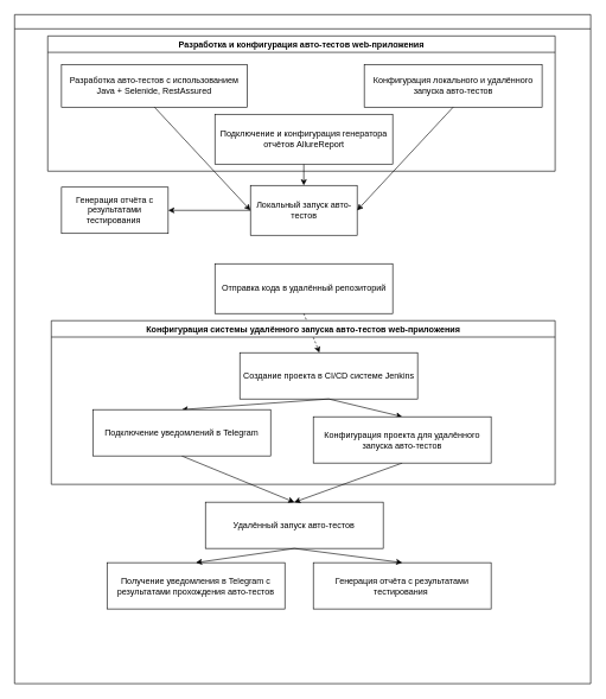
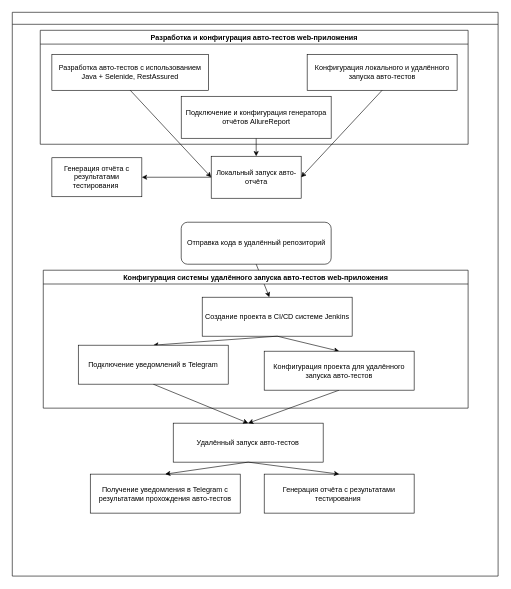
- <mxCell id="4" value="Локальный запуск авто-тестов" style="rounded=0;whiteSpace=wrap;html=1;" vertex="1" parent="2"><mxGeometry x="331.64" y="240" width="150" height="70" as="geometry" /></mxCell>
+ <mxCell id="4" value="Локальный запуск авто-отчёта" style="rounded=0;whiteSpace=wrap;html=1;" vertex="1" parent="2"><mxGeometry x="331.64" y="240" width="150" height="70" as="geometry" /></mxCell>
- <mxCell id="10" value="Отправка кода в удалённый репозиторий" style="rounded=0;whiteSpace=wrap;html=1;" vertex="1" parent="2"><mxGeometry x="281.65" y="350" width="250" height="70" as="geometry" /></mxCell>
+ <mxCell id="10" value="Отправка кода в удалённый репозиторий" style="whiteSpace=wrap;html=1;rounded=1;" vertex="1" parent="2"><mxGeometry x="281.65" y="350" width="250" height="70" as="geometry" /></mxCell>
- <mxCell id="12" value="" style="endArrow=classic;html=1;rounded=0;exitX=0.5;exitY=1;exitDx=0;exitDy=0;dashed=1;" edge="1" parent="2" source="10" target="11"><mxGeometry width="50" height="50" relative="1" as="geometry"><mxPoint x="350" y="325" as="sourcePoint" /><mxPoint x="400" y="275" as="targetPoint" /></mxGeometry></mxCell>
+ <mxCell id="12" value="" style="endArrow=classic;html=1;rounded=0;exitX=0.5;exitY=1;exitDx=0;exitDy=0;" edge="1" parent="2" source="10" target="11"><mxGeometry width="50" height="50" relative="1" as="geometry"><mxPoint x="350" y="325" as="sourcePoint" /><mxPoint x="400" y="275" as="targetPoint" /></mxGeometry></mxCell>
